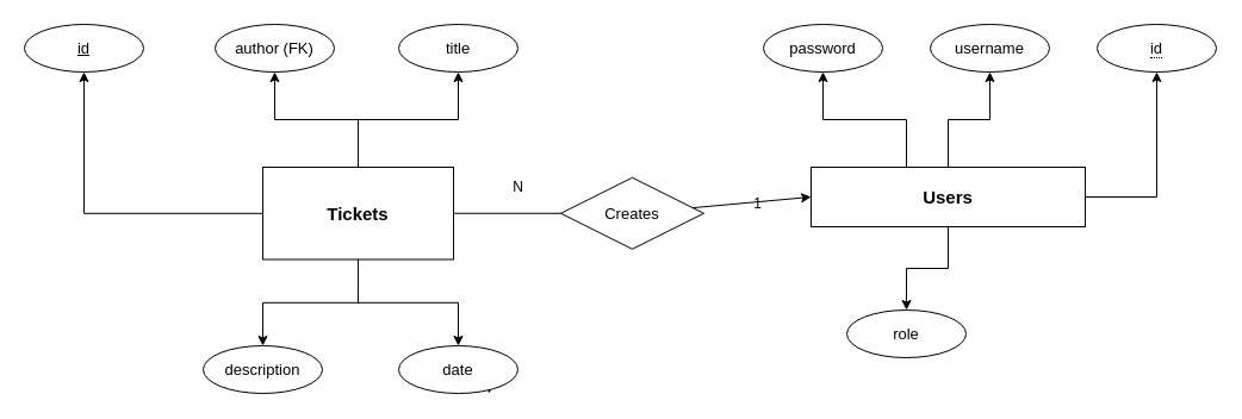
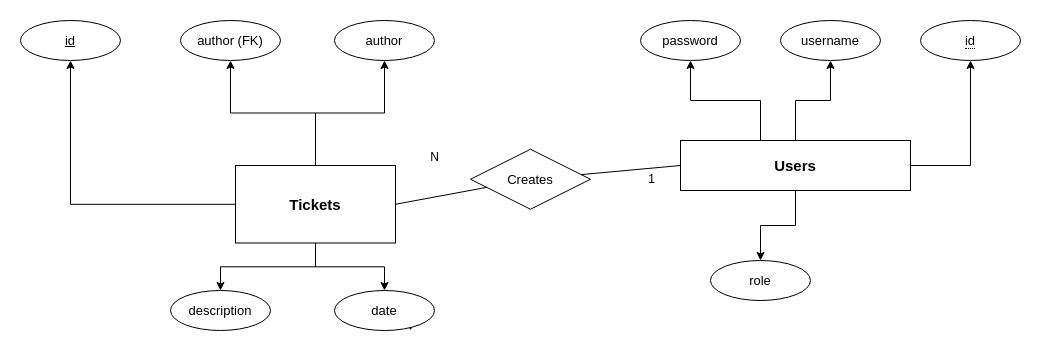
- <mxCell id="17" value="&lt;font style=&quot;font-size: 13px;&quot;&gt;title&lt;/font&gt;" style="ellipse;whiteSpace=wrap;html=1;align=center;" vertex="1" parent="1"><mxGeometry x="334" y="20" width="100" height="40" as="geometry" /></mxCell>
+ <mxCell id="17" value="&lt;font style=&quot;font-size: 13px;&quot;&gt;author&lt;/font&gt;" style="ellipse;whiteSpace=wrap;html=1;align=center;" vertex="1" parent="1"><mxGeometry x="334" y="20" width="100" height="40" as="geometry" /></mxCell>
- <mxCell id="25" value="" style="endArrow=classic;html=1;rounded=0;entryX=0;entryY=0.5;entryDx=0;entryDy=0;" edge="1" parent="1" source="22" target="12"><mxGeometry relative="1" as="geometry"><mxPoint x="490" y="250" as="sourcePoint" /><mxPoint x="650" y="250" as="targetPoint" /></mxGeometry></mxCell>
+ <mxCell id="25" value="" style="endArrow=none;html=1;rounded=0;entryX=0;entryY=0.5;entryDx=0;entryDy=0;" edge="1" parent="1" source="22" target="12"><mxGeometry relative="1" as="geometry"><mxPoint x="490" y="250" as="sourcePoint" /><mxPoint x="650" y="250" as="targetPoint" /></mxGeometry></mxCell>
- <mxCell id="7" value="&lt;h3&gt;&lt;font style=&quot;font-size: 15px;&quot;&gt;Tickets&lt;/font&gt;&lt;/h3&gt;" style="whiteSpace=wrap;html=1;align=center;" vertex="1" parent="1"><mxGeometry x="220" y="140" width="160" height="77.5" as="geometry" /></mxCell>
+ <mxCell id="7" value="&lt;h3&gt;&lt;font style=&quot;font-size: 15px;&quot;&gt;Tickets&lt;/font&gt;&lt;/h3&gt;" style="whiteSpace=wrap;html=1;align=center;" vertex="1" parent="1"><mxGeometry x="235" y="165" width="160" height="77.5" as="geometry" /></mxCell>
